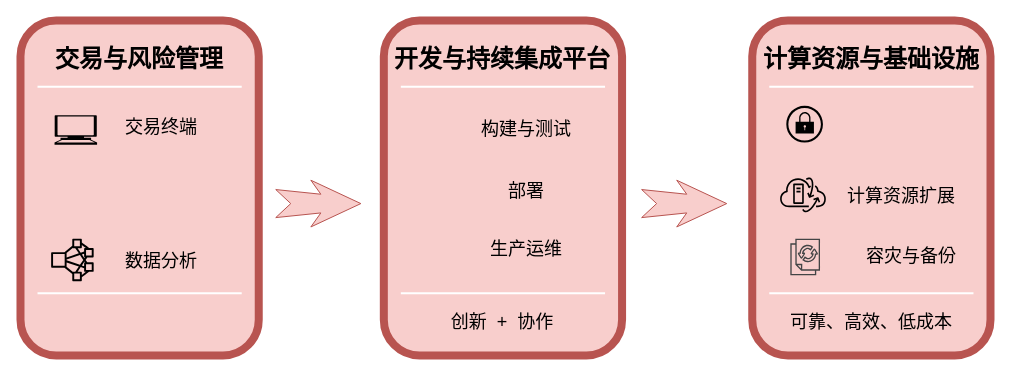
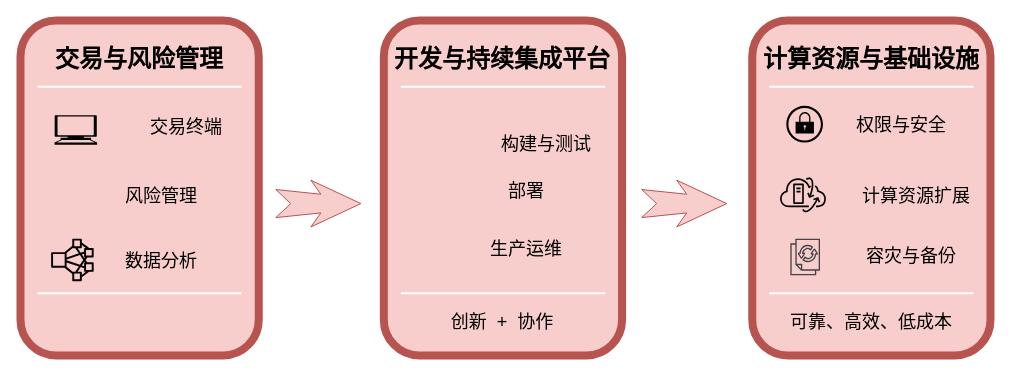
+ <mxCell id="26" value="&lt;span style=&quot;font-size: 18px&quot;&gt;权限与安全&lt;/span&gt;" style="text;html=1;strokeColor=none;fillColor=none;align=center;verticalAlign=middle;whiteSpace=wrap;rounded=0;shadow=0;fontSize=12;" parent="2" vertex="1"><mxGeometry x="816.842" y="87.256" width="127.632" height="35.058" as="geometry" /></mxCell>
- <mxCell id="32" value="&lt;span style=&quot;font-size: 18px&quot;&gt;交易终端&lt;/span&gt;" style="text;html=1;strokeColor=none;fillColor=none;align=center;verticalAlign=middle;whiteSpace=wrap;rounded=0;shadow=0;fontSize=12;" parent="2" vertex="1"><mxGeometry x="76.579" y="89.203" width="127.632" height="35.058" as="geometry" /></mxCell>
+ <mxCell id="32" value="&lt;span style=&quot;font-size: 18px&quot;&gt;交易终端&lt;/span&gt;" style="text;html=1;strokeColor=none;fillColor=none;align=center;verticalAlign=middle;whiteSpace=wrap;rounded=0;shadow=0;fontSize=12;" parent="2" vertex="1"><mxGeometry x="101.579" y="89.203" width="127.632" height="35.058" as="geometry" /></mxCell>
- <mxCell id="20" value="&lt;span style=&quot;font-size: 18px&quot;&gt;构建与测试&lt;/span&gt;" style="text;html=1;strokeColor=none;fillColor=none;align=center;verticalAlign=middle;whiteSpace=wrap;rounded=0;shadow=0;fontSize=12;" parent="2" vertex="1"><mxGeometry x="442.456" y="91.93" width="127.632" height="35.058" as="geometry" /></mxCell>
+ <mxCell id="20" value="&lt;span style=&quot;font-size: 18px&quot;&gt;构建与测试&lt;/span&gt;" style="text;html=1;strokeColor=none;fillColor=none;align=center;verticalAlign=middle;whiteSpace=wrap;rounded=0;shadow=0;fontSize=12;" parent="2" vertex="1"><mxGeometry x="462.456" y="106.93" width="127.632" height="35.058" as="geometry" /></mxCell>
+ <mxCell id="34" value="&lt;span style=&quot;font-size: 18px&quot;&gt;风险管理&lt;/span&gt;" style="text;html=1;strokeColor=none;fillColor=none;align=center;verticalAlign=middle;whiteSpace=wrap;rounded=0;shadow=0;fontSize=12;" parent="2" vertex="1"><mxGeometry x="76.579" y="158.541" width="127.632" height="35.058" as="geometry" /></mxCell>
- <mxCell id="28" value="&lt;span style=&quot;font-size: 18px&quot;&gt;计算资源扩展&lt;/span&gt;" style="text;html=1;strokeColor=none;fillColor=none;align=center;verticalAlign=middle;whiteSpace=wrap;rounded=0;shadow=0;fontSize=12;" parent="2" vertex="1"><mxGeometry x="816.842" y="158.541" width="127.632" height="35.058" as="geometry" /></mxCell>
+ <mxCell id="28" value="&lt;span style=&quot;font-size: 18px&quot;&gt;计算资源扩展&lt;/span&gt;" style="text;html=1;strokeColor=none;fillColor=none;align=center;verticalAlign=middle;whiteSpace=wrap;rounded=0;shadow=0;fontSize=12;" parent="2" vertex="1"><mxGeometry x="831.842" y="158.541" width="127.632" height="35.058" as="geometry" /></mxCell>
